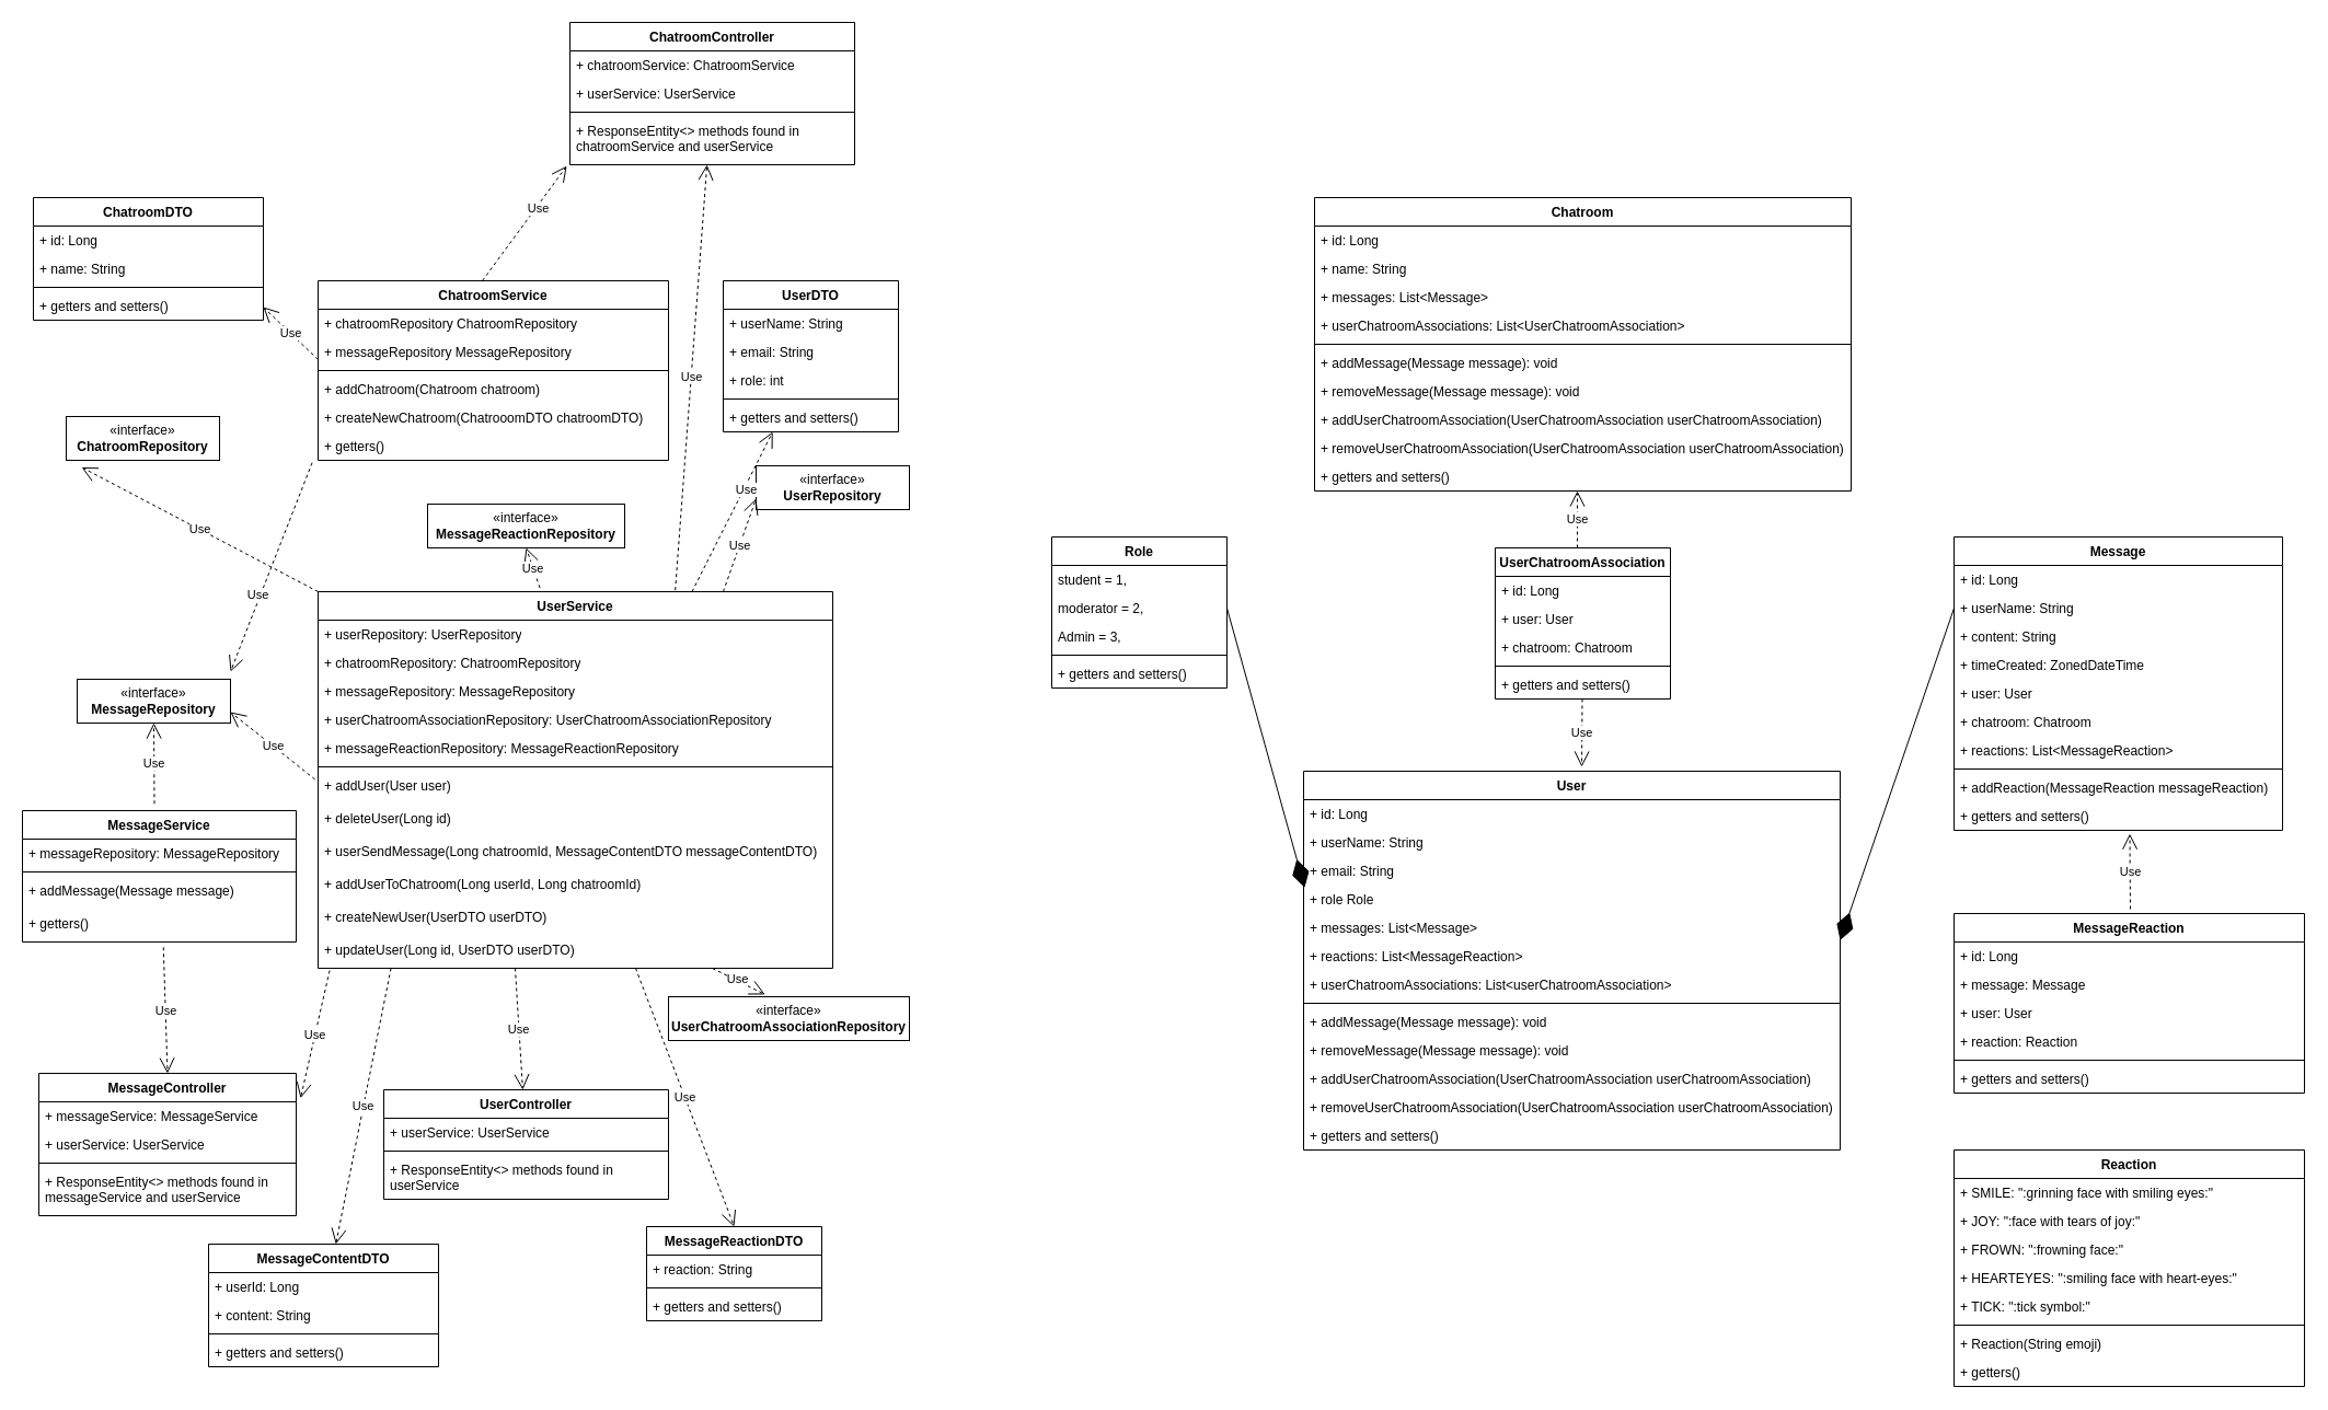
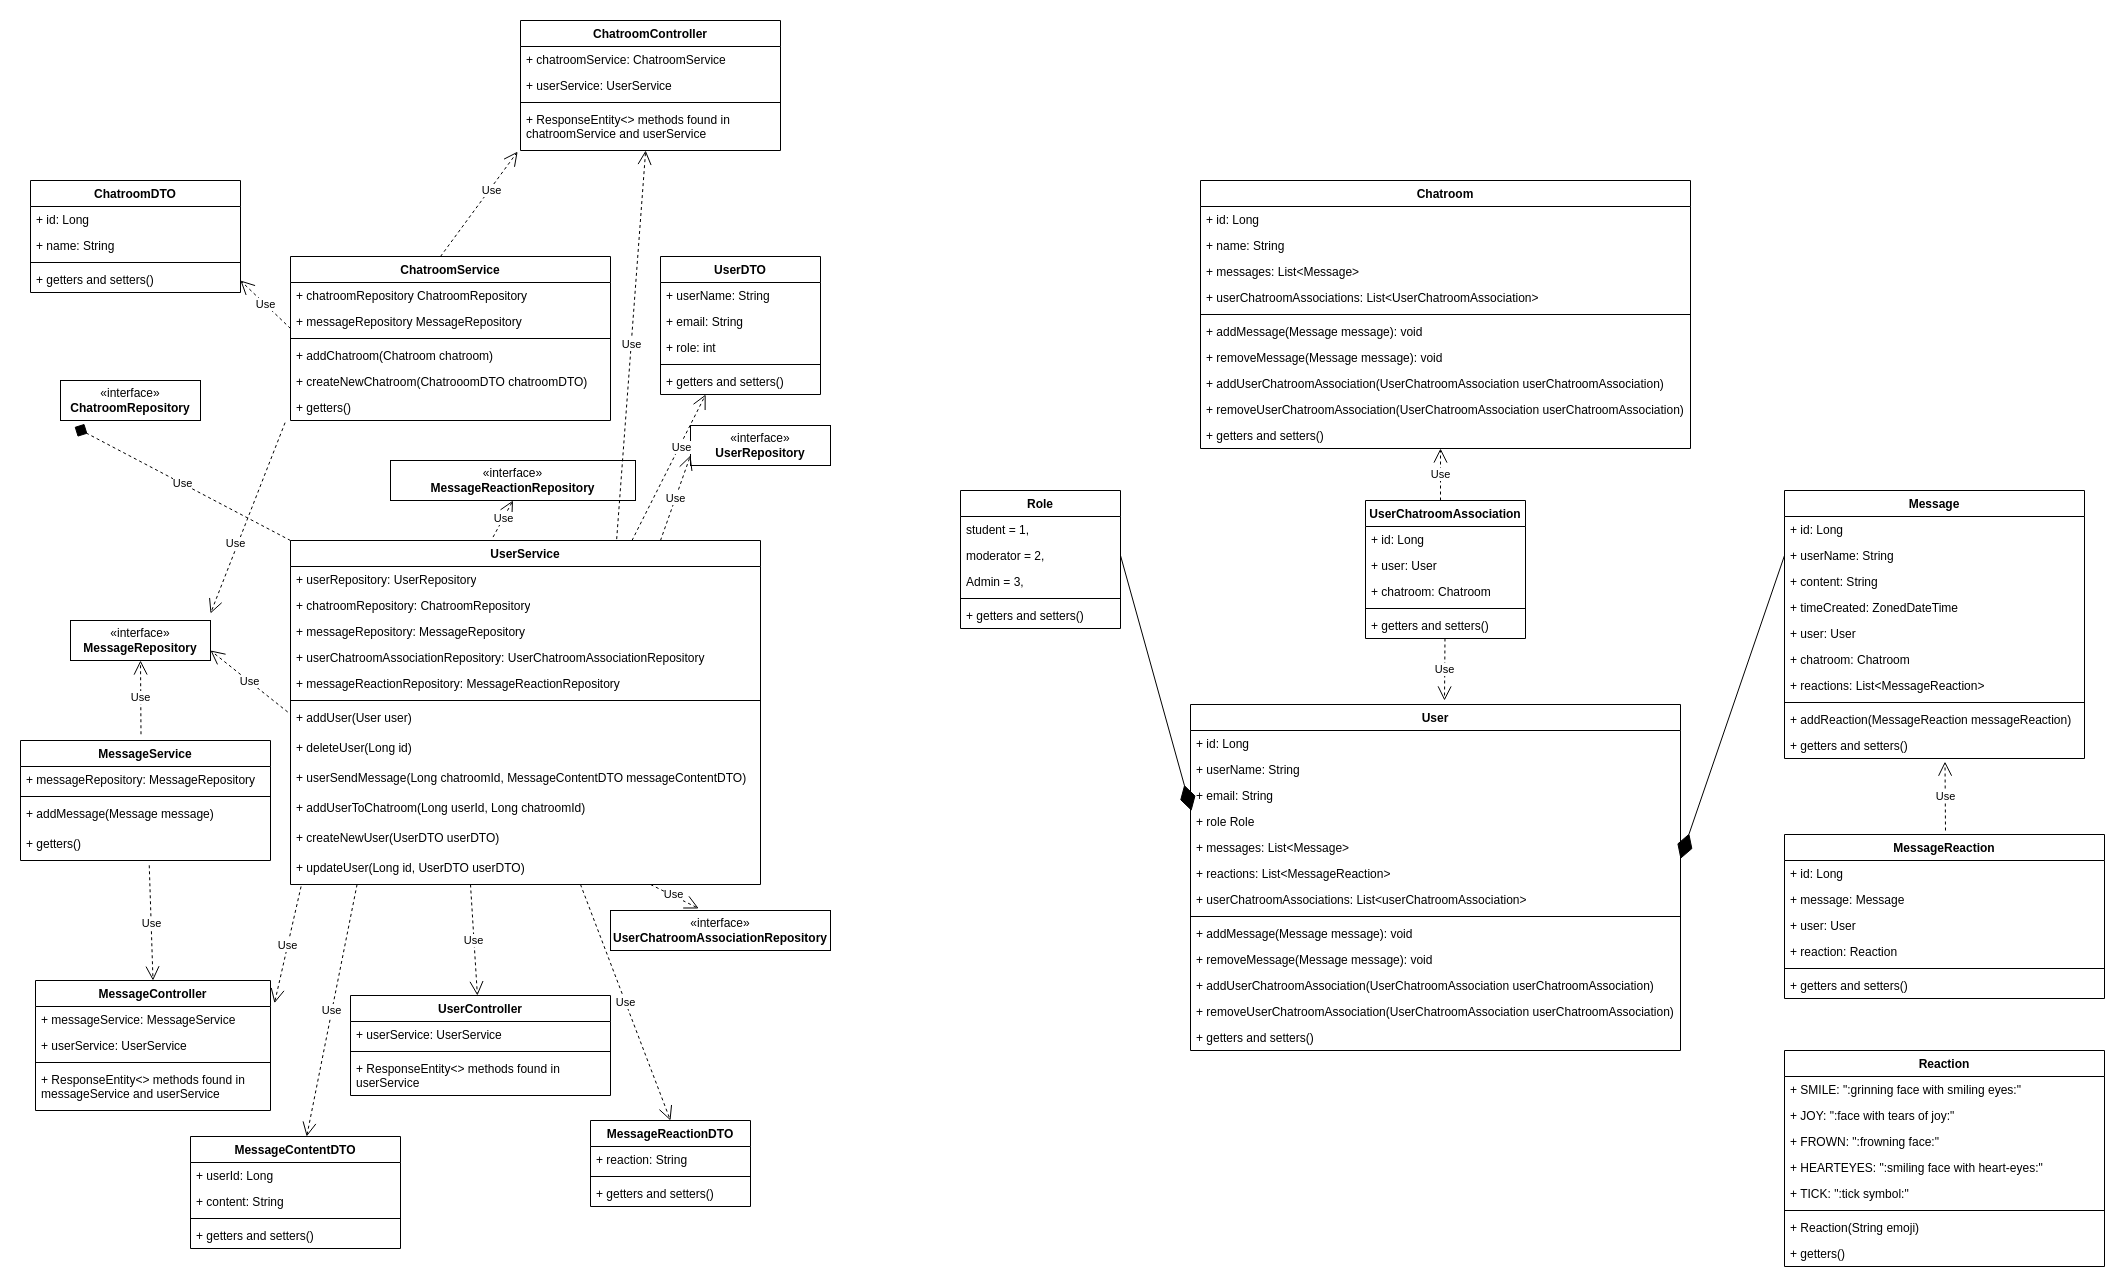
- <mxCell id="106" value="Use" style="endArrow=open;endSize=12;dashed=1;html=1;rounded=0;exitX=0;exitY=0;exitDx=0;exitDy=0;entryX=0.101;entryY=1.161;entryDx=0;entryDy=0;entryPerimeter=0;" edge="1" parent="1" source="84" target="67"><mxGeometry width="160" relative="1" as="geometry"><mxPoint x="580" y="540" as="sourcePoint" /><mxPoint x="640" y="464" as="targetPoint" /></mxGeometry></mxCell>
+ <mxCell id="106" value="Use" style="endArrow=diamond;endSize=12;dashed=1;html=1;rounded=0;exitX=0;exitY=0;exitDx=0;exitDy=0;entryX=0.101;entryY=1.161;entryDx=0;entryDy=0;entryPerimeter=0;" edge="1" parent="1" source="84" target="67"><mxGeometry width="160" relative="1" as="geometry"><mxPoint x="580" y="540" as="sourcePoint" /><mxPoint x="640" y="464" as="targetPoint" /></mxGeometry></mxCell>
- <mxCell id="71" value="«interface»&lt;br&gt;&lt;b&gt;MessageReactionRepository&lt;/b&gt;" style="html=1;whiteSpace=wrap;" vertex="1" parent="1"><mxGeometry x="390" y="460" width="180" height="40" as="geometry" /></mxCell>
+ <mxCell id="71" value="«interface»&lt;br&gt;&lt;b&gt;MessageReactionRepository&lt;/b&gt;" style="html=1;whiteSpace=wrap;" vertex="1" parent="1"><mxGeometry x="390" y="460" width="245" height="40" as="geometry" /></mxCell>
